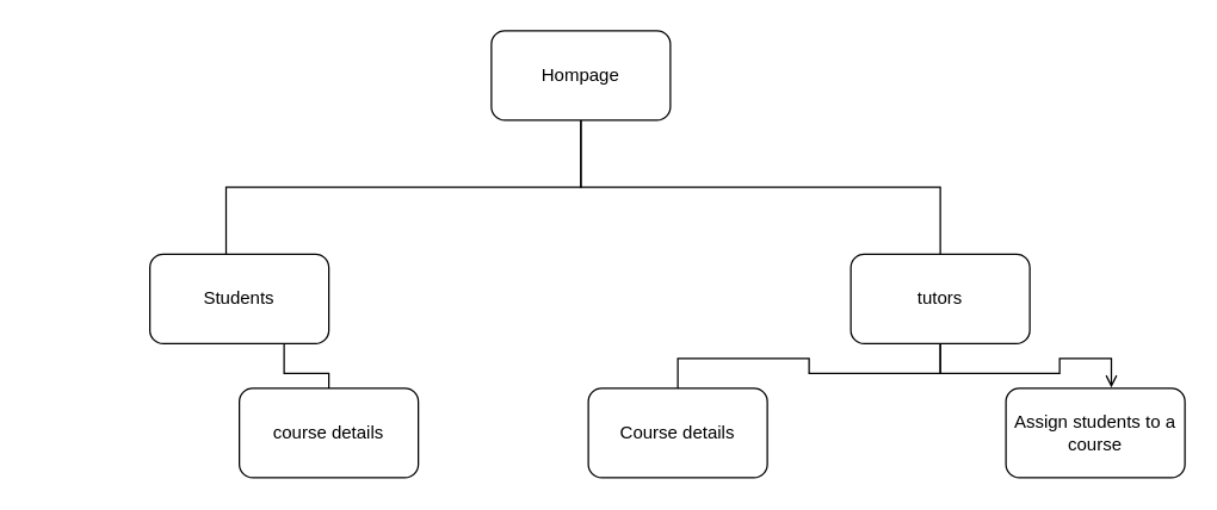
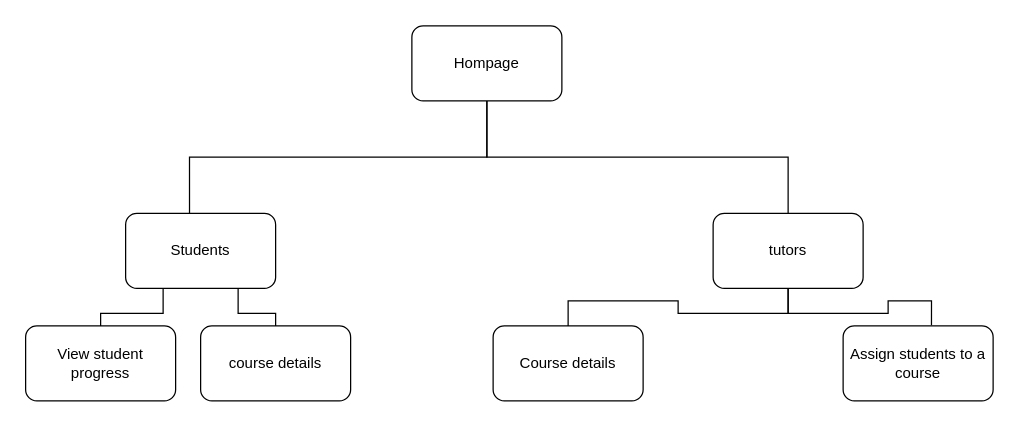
+ <mxCell id="7" style="edgeStyle=orthogonalEdgeStyle;rounded=0;orthogonalLoop=1;jettySize=auto;html=1;exitX=0.25;exitY=1;exitDx=0;exitDy=0;entryX=0.5;entryY=0;entryDx=0;entryDy=0;endArrow=none;endFill=0;strokeWidth=1;" edge="1" parent="1" source="9" target="6"><mxGeometry relative="1" as="geometry" /></mxCell>
- <mxCell id="12" style="edgeStyle=orthogonalEdgeStyle;rounded=0;orthogonalLoop=1;jettySize=auto;html=1;exitX=0.5;exitY=1;exitDx=0;exitDy=0;entryX=0.589;entryY=-0.008;entryDx=0;entryDy=0;entryPerimeter=0;endArrow=open;endFill=0;strokeWidth=1;" edge="1" parent="1" source="13" target="10"><mxGeometry relative="1" as="geometry" /></mxCell>
+ <mxCell id="12" style="edgeStyle=orthogonalEdgeStyle;rounded=0;orthogonalLoop=1;jettySize=auto;html=1;exitX=0.5;exitY=1;exitDx=0;exitDy=0;entryX=0.589;entryY=-0.008;entryDx=0;entryDy=0;entryPerimeter=0;endArrow=none;endFill=0;strokeWidth=1;" edge="1" parent="1" source="13" target="10"><mxGeometry relative="1" as="geometry" /></mxCell>
+ <mxCell id="6" value="View student progress" style="rounded=1;whiteSpace=wrap;html=1;" vertex="1" parent="1"><mxGeometry x="20" y="260" width="120" height="60" as="geometry" /></mxCell>
